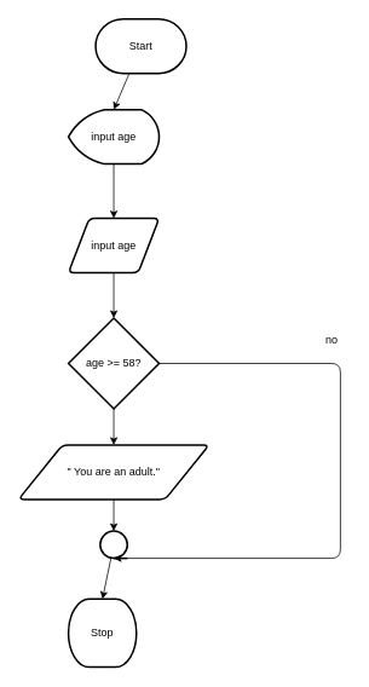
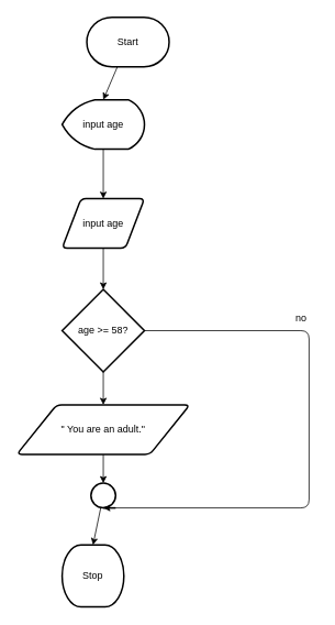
- <mxCell id="14" value="no" style="text;html=1;align=center;verticalAlign=middle;resizable=0;points=[];autosize=1;strokeColor=none;fillColor=none;" vertex="1" parent="1"><mxGeometry x="345" y="360" width="40" height="30" as="geometry" /></mxCell>
+ <mxCell id="14" value="no" style="text;html=1;align=center;verticalAlign=middle;resizable=0;points=[];autosize=1;strokeColor=none;fillColor=none;" vertex="1" parent="1"><mxGeometry x="345" y="370" width="40" height="30" as="geometry" /></mxCell>
